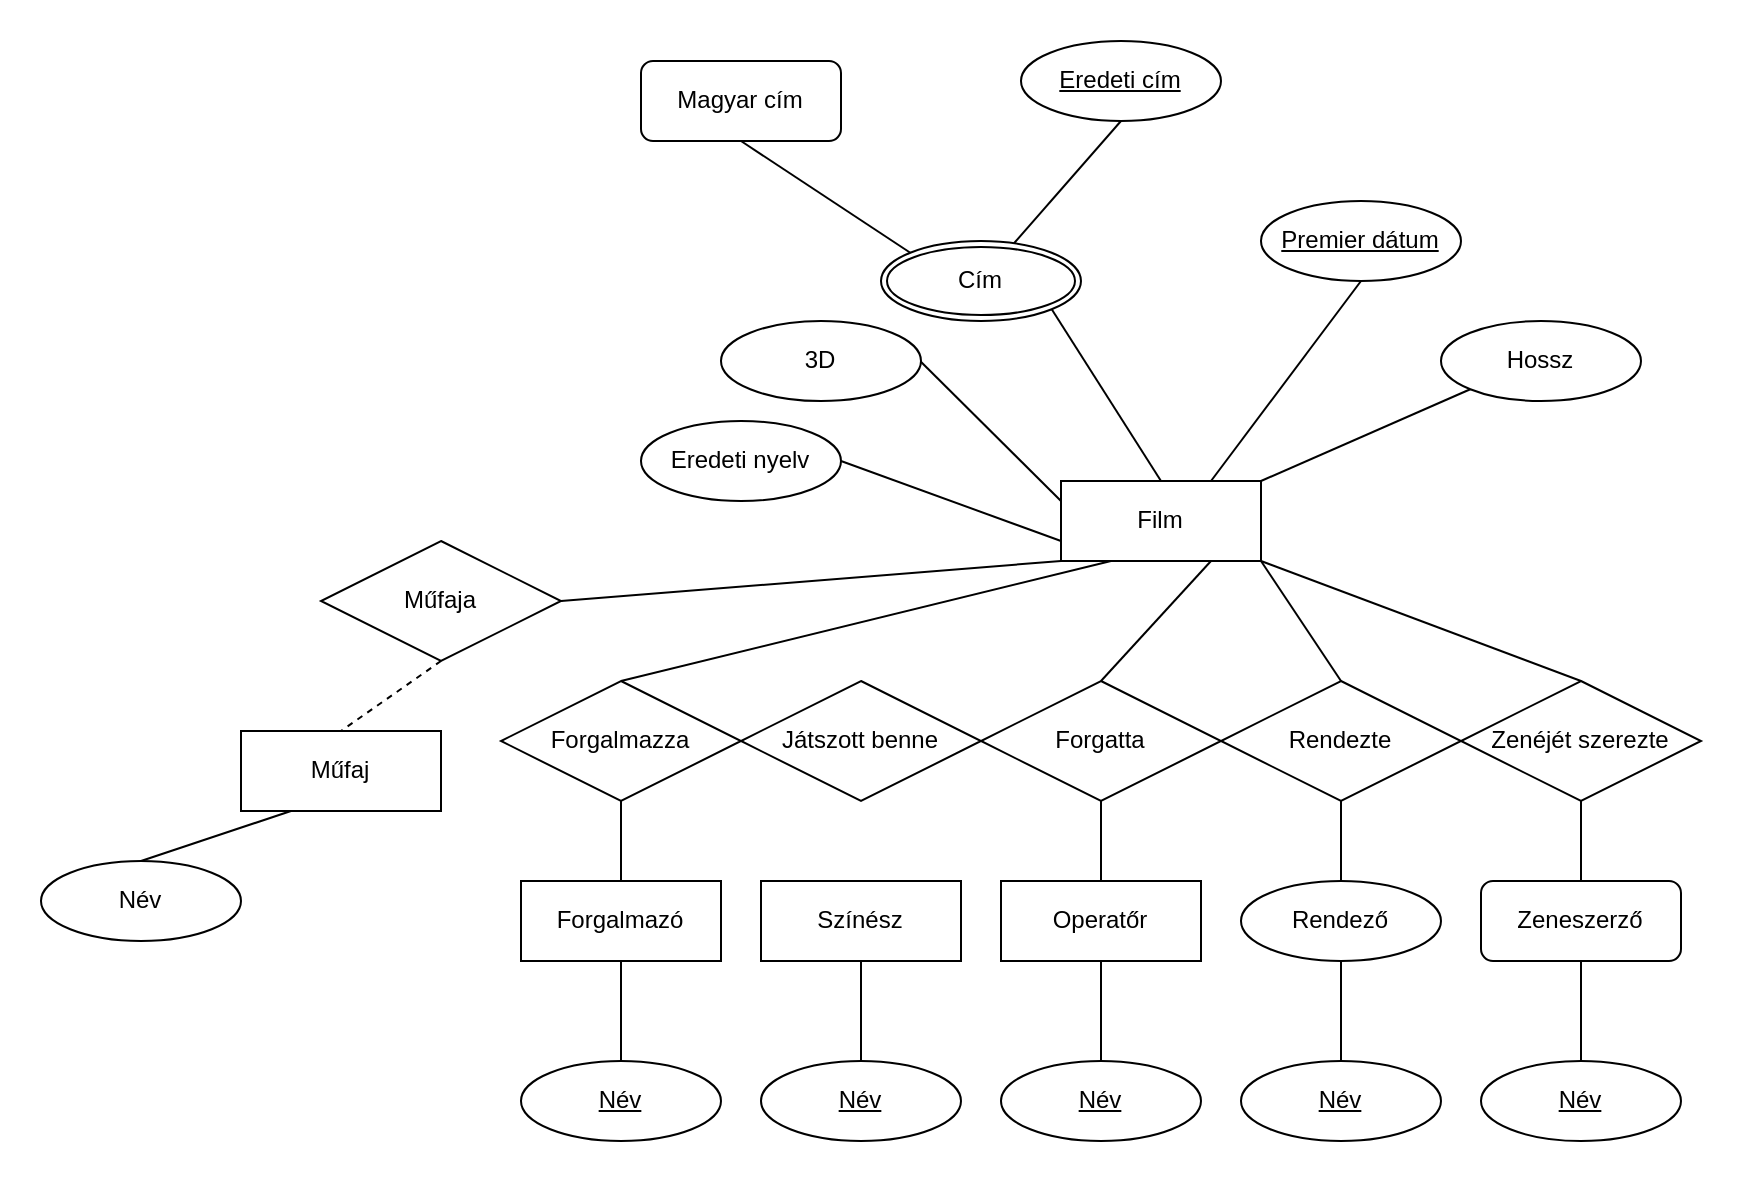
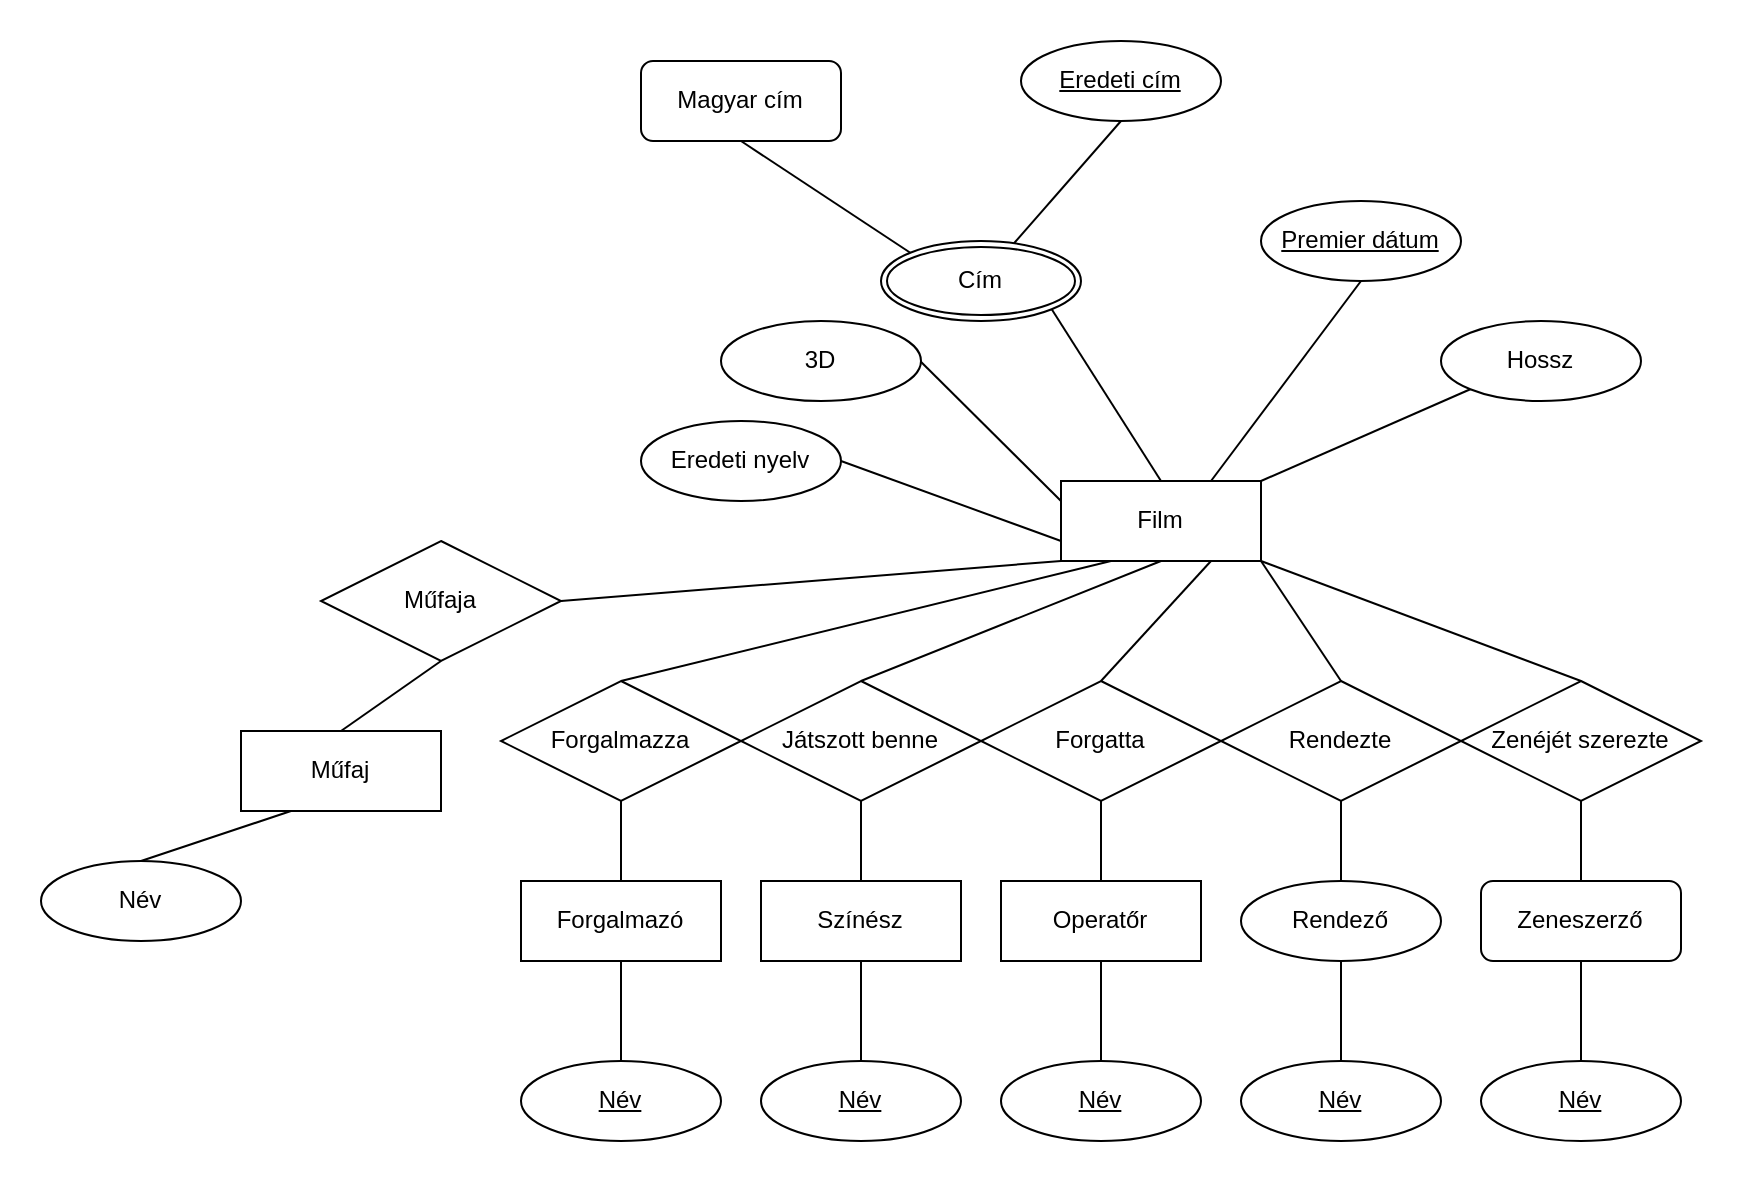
+ <mxCell id="23" style="edgeStyle=none;rounded=0;orthogonalLoop=1;jettySize=auto;html=1;exitX=0.5;exitY=0;exitDx=0;exitDy=0;entryX=0.5;entryY=1;entryDx=0;entryDy=0;endArrow=none;endFill=0;" edge="1" parent="1" source="24" target="4"><mxGeometry relative="1" as="geometry" /></mxCell>
- <mxCell id="50" style="edgeStyle=none;rounded=0;orthogonalLoop=1;jettySize=auto;html=1;exitX=0.5;exitY=1;exitDx=0;exitDy=0;entryX=0.5;entryY=0;entryDx=0;entryDy=0;endArrow=none;endFill=0;dashed=1;" edge="1" parent="1" source="52" target="47"><mxGeometry relative="1" as="geometry" /></mxCell>
+ <mxCell id="50" style="edgeStyle=none;rounded=0;orthogonalLoop=1;jettySize=auto;html=1;exitX=0.5;exitY=1;exitDx=0;exitDy=0;entryX=0.5;entryY=0;entryDx=0;entryDy=0;endArrow=none;endFill=0;" edge="1" parent="1" source="52" target="47"><mxGeometry relative="1" as="geometry" /></mxCell>
+ <mxCell id="25" style="edgeStyle=none;rounded=0;orthogonalLoop=1;jettySize=auto;html=1;exitX=0.5;exitY=0;exitDx=0;exitDy=0;entryX=0.5;entryY=1;entryDx=0;entryDy=0;endArrow=none;endFill=0;" edge="1" parent="1" source="27" target="24"><mxGeometry relative="1" as="geometry" /></mxCell>
